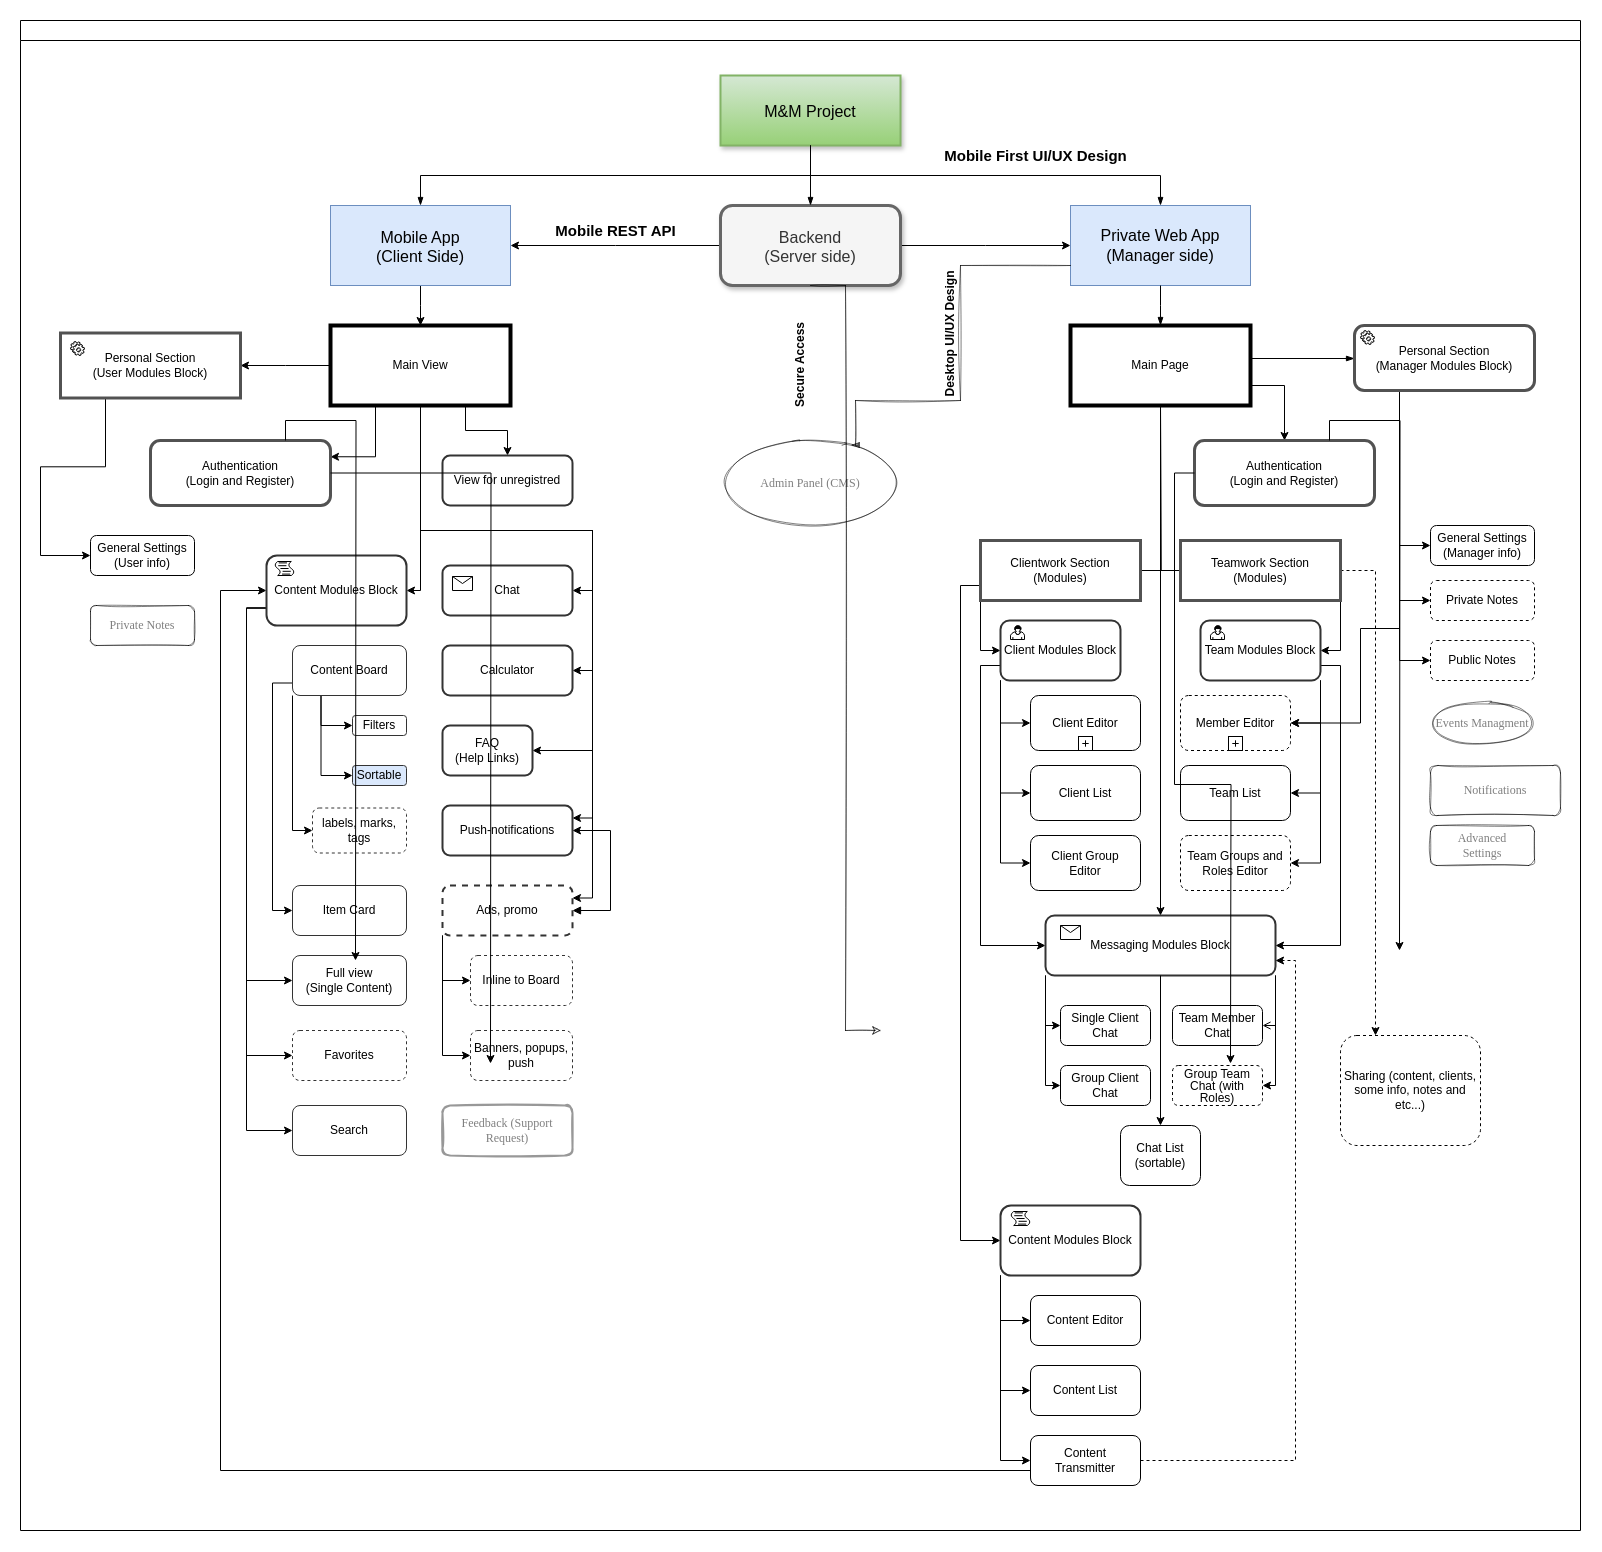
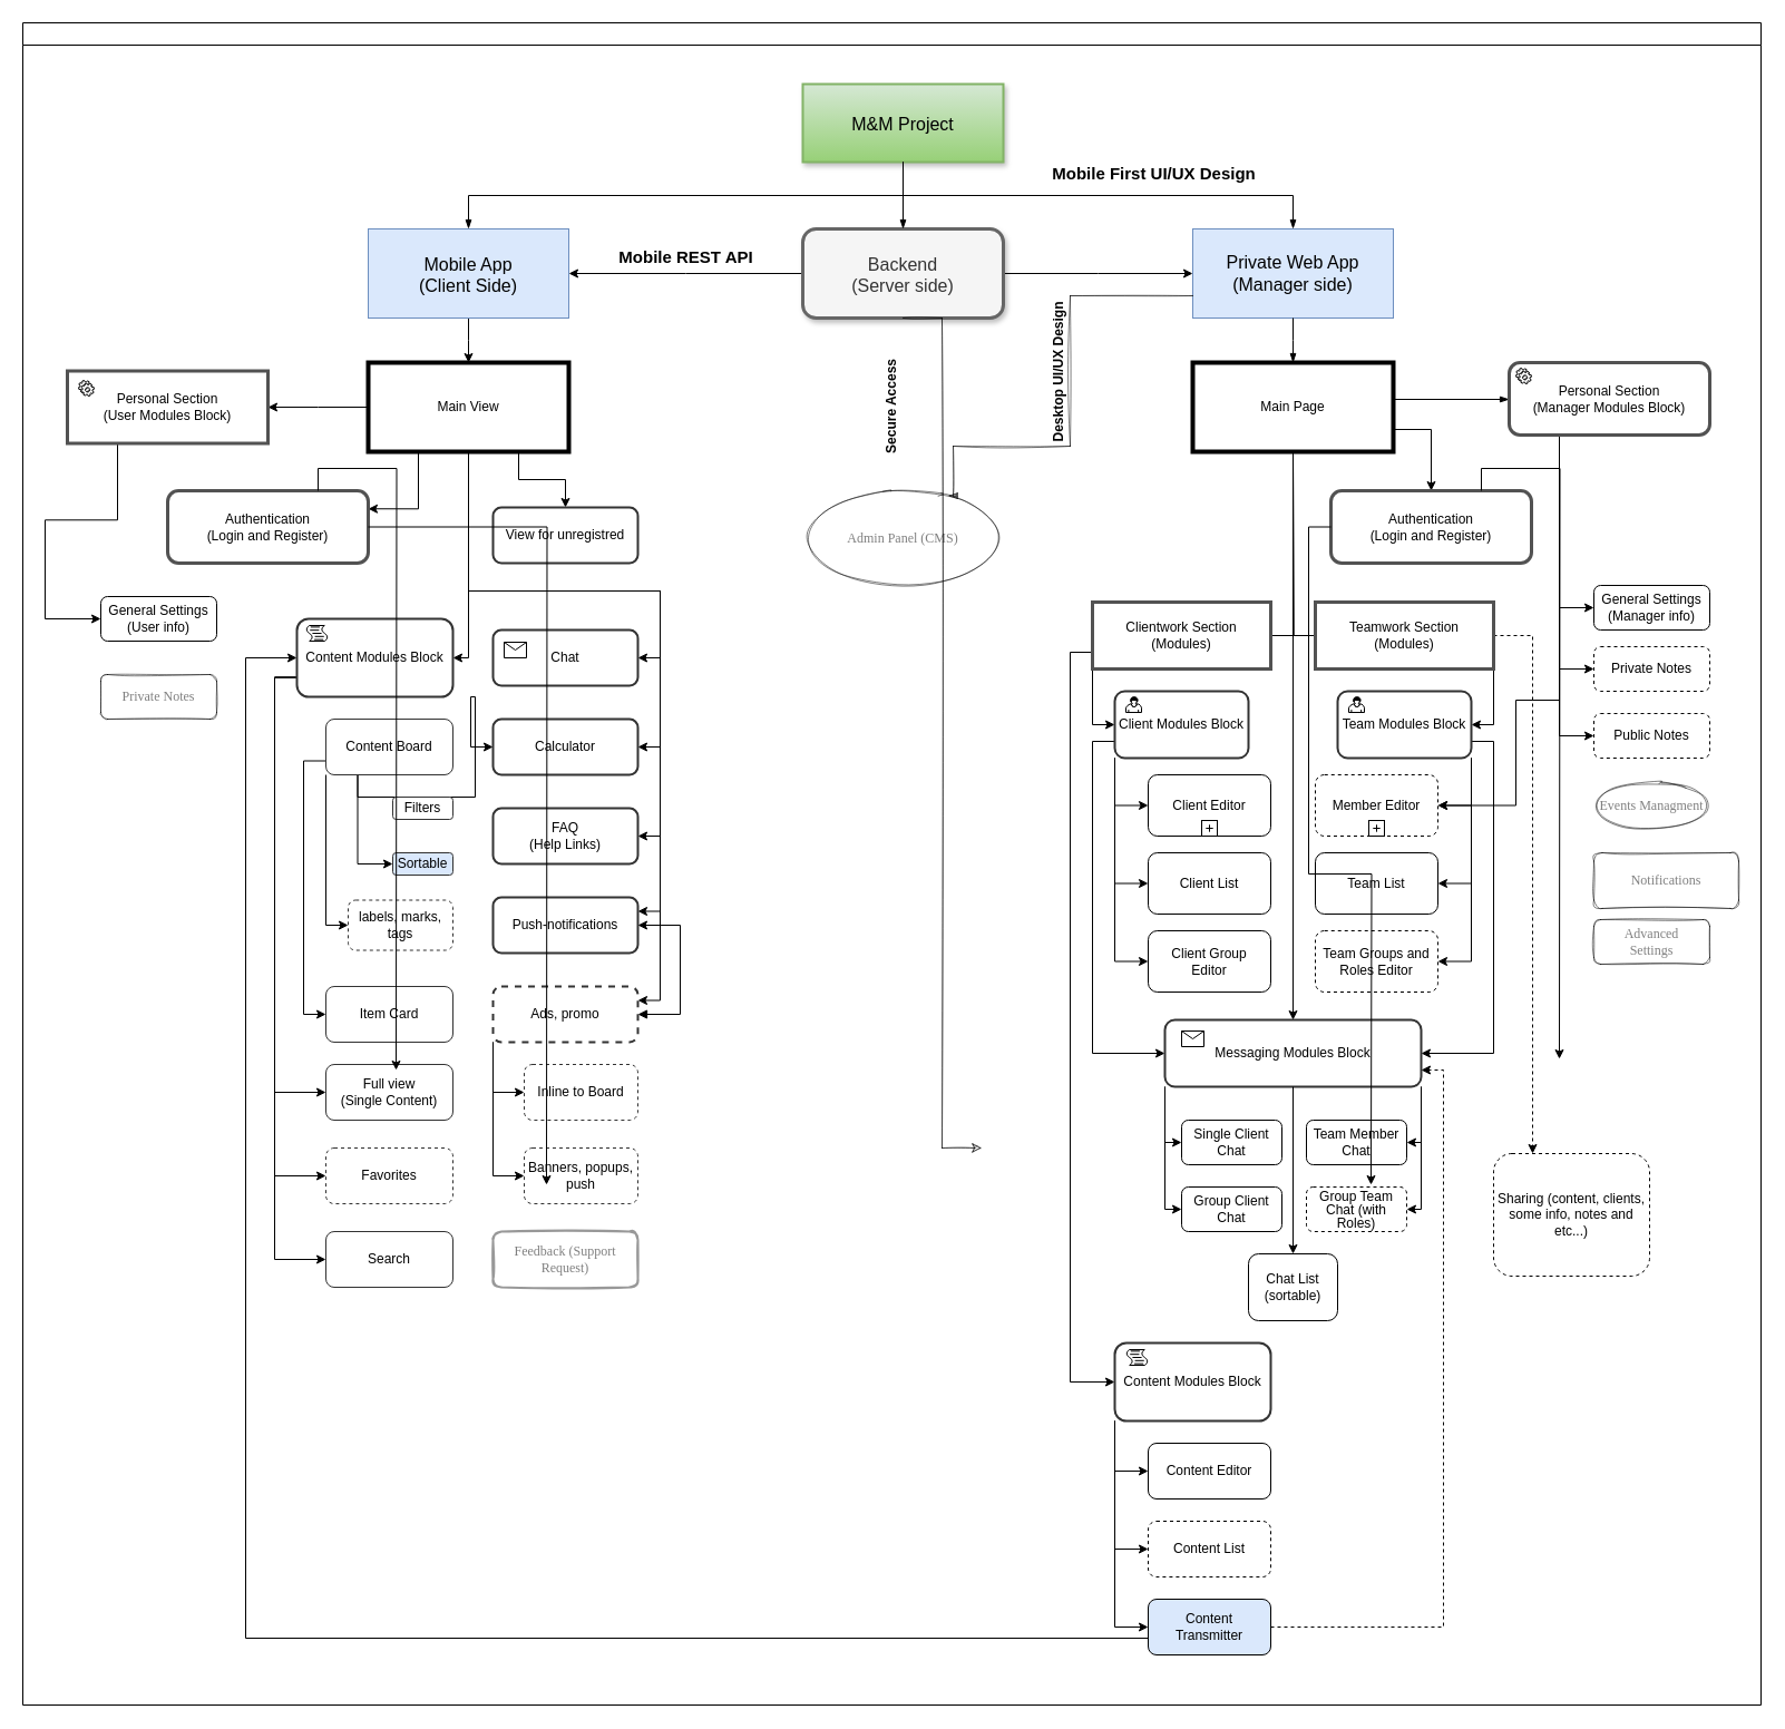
- <mxCell id="110" style="edgeStyle=orthogonalEdgeStyle;rounded=0;orthogonalLoop=1;jettySize=auto;html=1;exitX=0.25;exitY=1;exitDx=0;exitDy=0;entryX=0;entryY=0.5;entryDx=0;entryDy=0;shadow=0;fontSize=16;sketch=0;" parent="2" source="114" target="115" edge="1"><mxGeometry relative="1" as="geometry" /></mxCell>
+ <mxCell id="110" style="edgeStyle=orthogonalEdgeStyle;rounded=0;orthogonalLoop=1;jettySize=auto;html=1;exitX=0.25;exitY=1;exitDx=0;exitDy=0;shadow=0;fontSize=16;sketch=0;" parent="2" source="114" target="100" edge="1"><mxGeometry relative="1" as="geometry" /></mxCell>
- <mxCell id="101" value="FAQ&lt;br&gt;(Help Links)" style="rounded=1;whiteSpace=wrap;html=1;strokeWidth=2;strokeColor=#333333;" parent="2" vertex="1"><mxGeometry x="422" y="705" width="90" height="50" as="geometry" /></mxCell>
+ <mxCell id="101" value="FAQ&lt;br&gt;(Help Links)" style="rounded=1;whiteSpace=wrap;html=1;strokeWidth=2;strokeColor=#333333;" parent="2" vertex="1"><mxGeometry x="422" y="705" width="130" height="50" as="geometry" /></mxCell>
- <mxCell id="33" style="edgeStyle=orthogonalEdgeStyle;rounded=0;orthogonalLoop=1;jettySize=auto;html=1;exitX=1;exitY=1;exitDx=0;exitDy=0;entryX=1;entryY=0.5;entryDx=0;entryDy=0;endArrow=open;" parent="2" source="35" target="61" edge="1"><mxGeometry relative="1" as="geometry"><Array as="points"><mxPoint x="1255" y="1005" /></Array></mxGeometry></mxCell>
+ <mxCell id="33" style="edgeStyle=orthogonalEdgeStyle;rounded=0;orthogonalLoop=1;jettySize=auto;html=1;exitX=1;exitY=1;exitDx=0;exitDy=0;entryX=1;entryY=0.5;entryDx=0;entryDy=0;" parent="2" source="35" target="61" edge="1"><mxGeometry relative="1" as="geometry"><Array as="points"><mxPoint x="1255" y="1005" /></Array></mxGeometry></mxCell>
- <mxCell id="76" value="Content List" style="html=1;whiteSpace=wrap;rounded=1;dropTarget=0;" parent="2" vertex="1"><mxGeometry x="1010" y="1345" width="110" height="50" as="geometry" /></mxCell>
+ <mxCell id="76" value="Content List" style="html=1;whiteSpace=wrap;rounded=1;dropTarget=0;dashed=1;" parent="2" vertex="1"><mxGeometry x="1010" y="1345" width="110" height="50" as="geometry" /></mxCell>
- <mxCell id="82" value="Content &lt;br&gt;Transmitter" style="html=1;whiteSpace=wrap;rounded=1;dropTarget=0;" parent="2" vertex="1"><mxGeometry x="1010" y="1415" width="110" height="50" as="geometry" /></mxCell>
+ <mxCell id="82" value="Content &lt;br&gt;Transmitter" style="html=1;whiteSpace=wrap;rounded=1;dropTarget=0;fillColor=#dae8fc;" parent="2" vertex="1"><mxGeometry x="1010" y="1415" width="110" height="50" as="geometry" /></mxCell>
